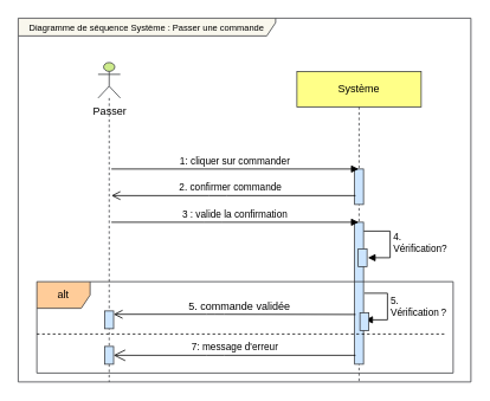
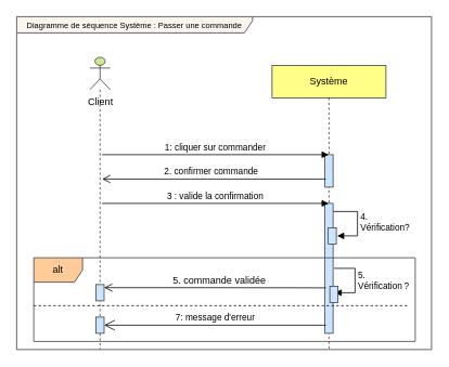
- <mxCell id="17" value="Passer" style="text;html=1;align=center;verticalAlign=middle;resizable=0;points=[];autosize=1;strokeColor=none;fillColor=none;" vertex="1" parent="1"><mxGeometry x="92.5" y="110" width="60" height="30" as="geometry" /></mxCell>
+ <mxCell id="17" value="Client" style="text;html=1;align=center;verticalAlign=middle;resizable=0;points=[];autosize=1;strokeColor=none;fillColor=none;" vertex="1" parent="1"><mxGeometry x="92.5" y="110" width="60" height="30" as="geometry" /></mxCell>
